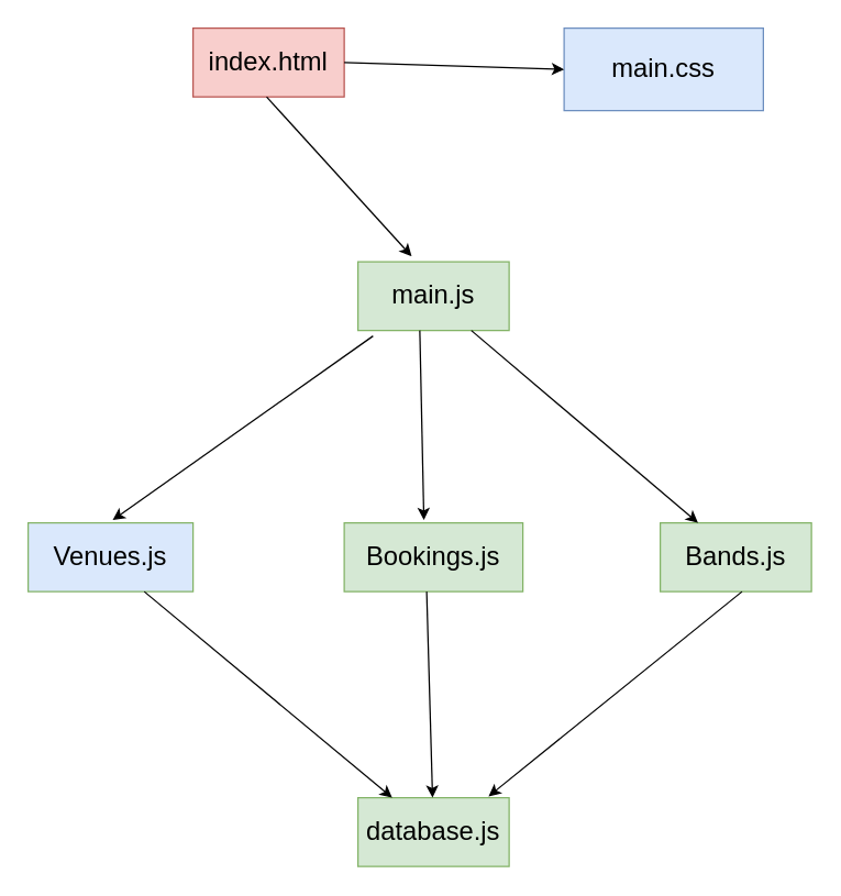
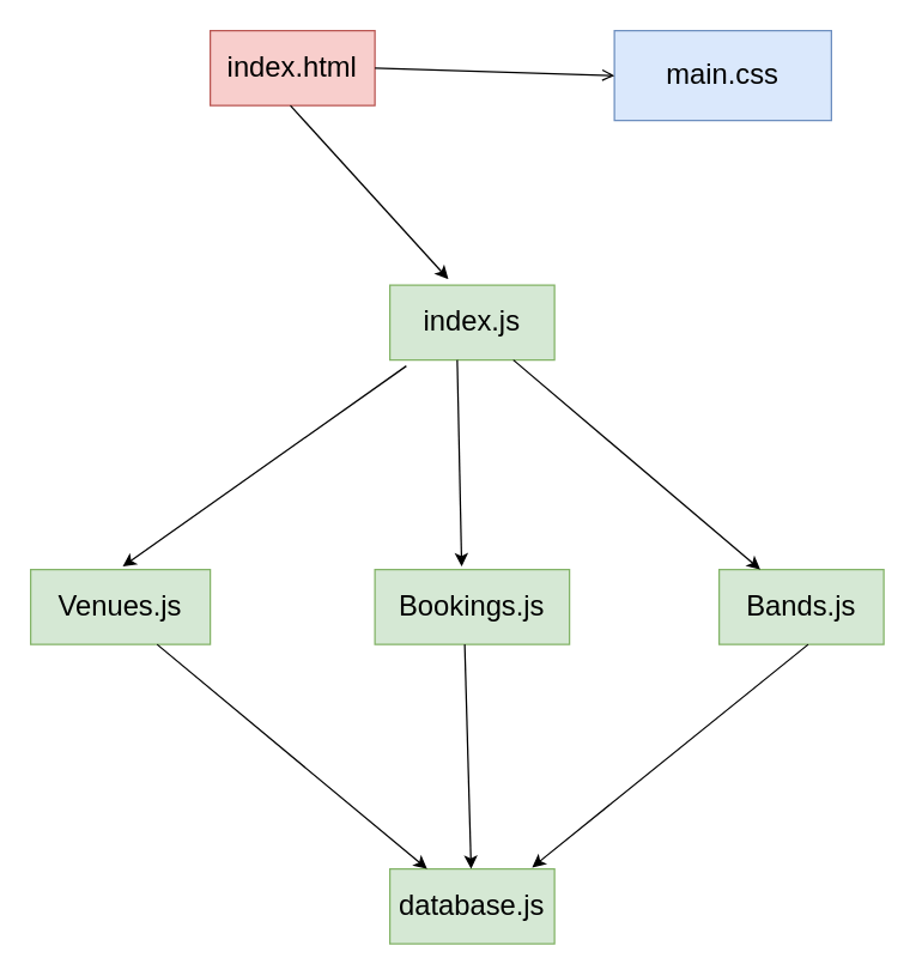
- <mxCell id="16" value="" style="endArrow=classic;html=1;fontSize=19;exitX=1;exitY=0.5;exitDx=0;exitDy=0;entryX=0;entryY=0.5;entryDx=0;entryDy=0;" edge="1" parent="1" source="14" target="13"><mxGeometry width="50" height="50" relative="1" as="geometry"><mxPoint x="250" y="40" as="sourcePoint" /><mxPoint x="355.54" y="156" as="targetPoint" /></mxGeometry></mxCell>
+ <mxCell id="16" value="" style="endArrow=open;html=1;fontSize=19;exitX=1;exitY=0.5;exitDx=0;exitDy=0;entryX=0;entryY=0.5;entryDx=0;entryDy=0;" edge="1" parent="1" source="14" target="13"><mxGeometry width="50" height="50" relative="1" as="geometry"><mxPoint x="250" y="40" as="sourcePoint" /><mxPoint x="355.54" y="156" as="targetPoint" /></mxGeometry></mxCell>
- <mxCell id="2" value="&lt;font style=&quot;font-size: 19px;&quot;&gt;main.js&lt;/font&gt;" style="rounded=0;whiteSpace=wrap;html=1;fillColor=#d5e8d4;strokeColor=#82b366;" vertex="1" parent="1"><mxGeometry x="260" y="190" width="110" height="50" as="geometry" /></mxCell>
+ <mxCell id="2" value="&lt;font style=&quot;font-size: 19px;&quot;&gt;index.js&lt;/font&gt;" style="rounded=0;whiteSpace=wrap;html=1;fillColor=#d5e8d4;strokeColor=#82b366;" vertex="1" parent="1"><mxGeometry x="260" y="190" width="110" height="50" as="geometry" /></mxCell>
- <mxCell id="4" value="&lt;font style=&quot;font-size: 19px;&quot;&gt;Venues.js&lt;/font&gt;" style="rounded=0;whiteSpace=wrap;html=1;fillColor=#dae8fc;strokeColor=#82b366;" vertex="1" parent="1"><mxGeometry x="20" y="380" width="120" height="50" as="geometry" /></mxCell>
+ <mxCell id="4" value="&lt;font style=&quot;font-size: 19px;&quot;&gt;Venues.js&lt;/font&gt;" style="rounded=0;whiteSpace=wrap;html=1;fillColor=#d5e8d4;strokeColor=#82b366;" vertex="1" parent="1"><mxGeometry x="20" y="380" width="120" height="50" as="geometry" /></mxCell>
